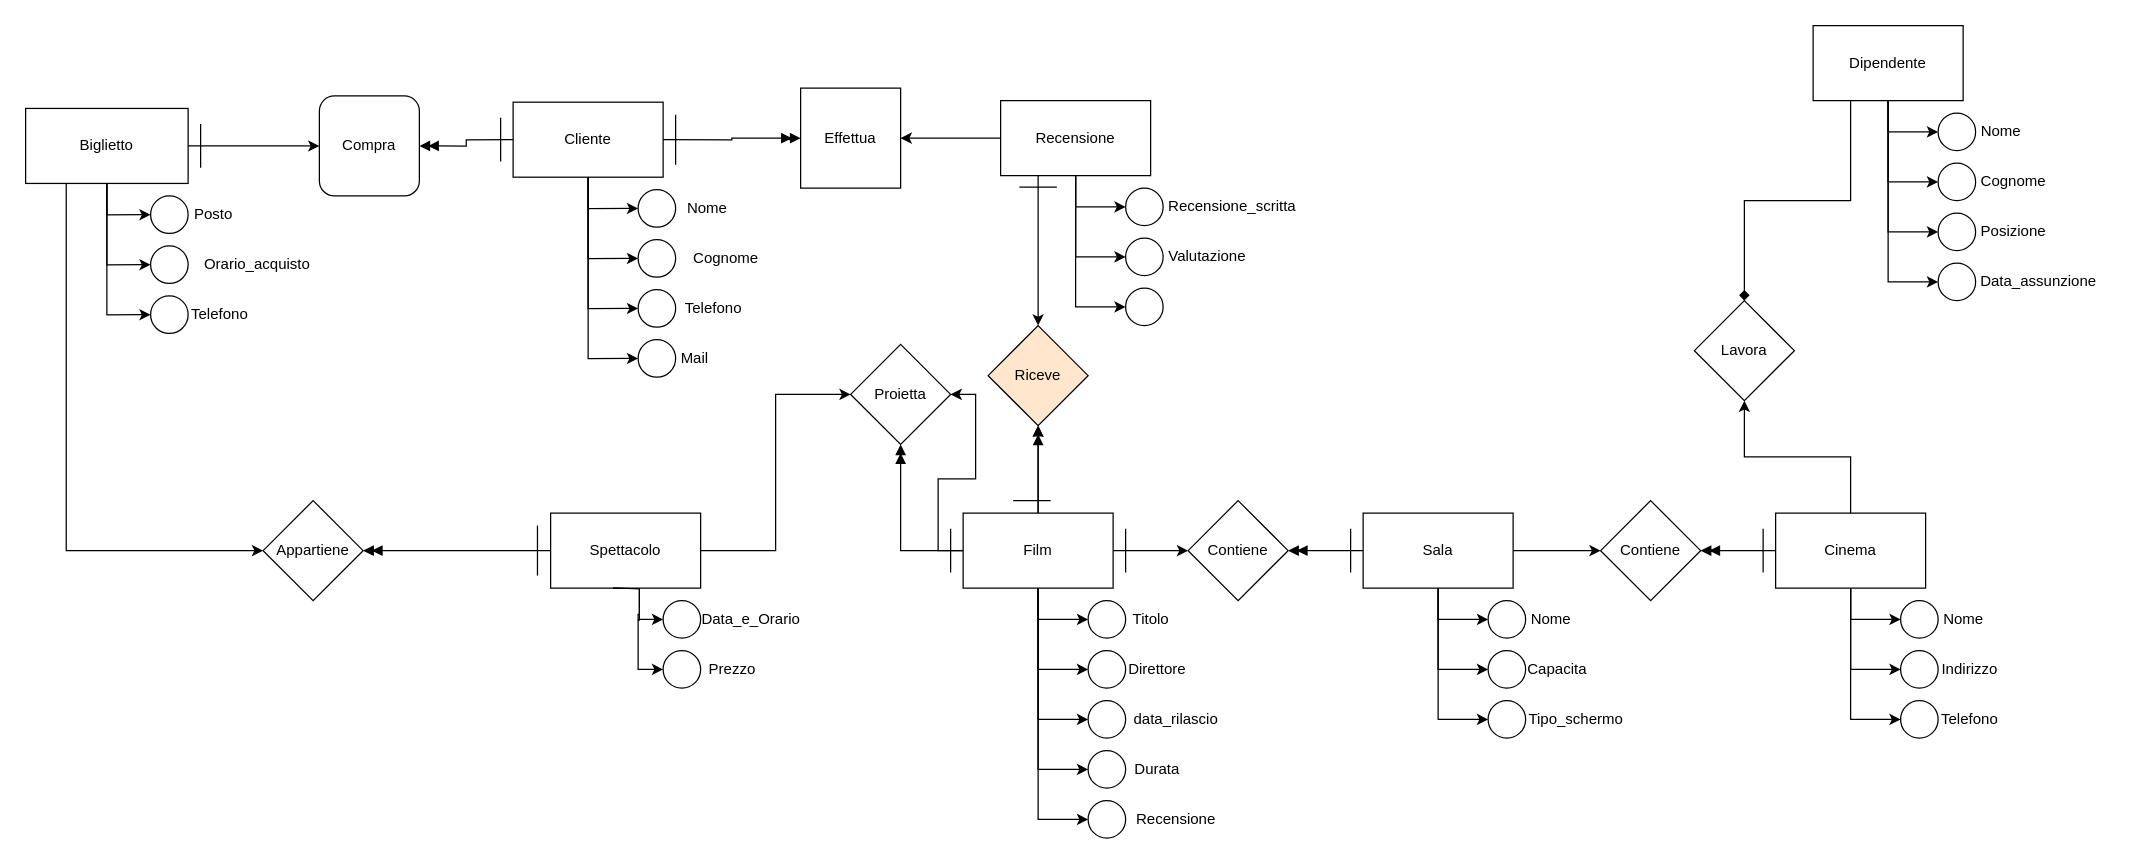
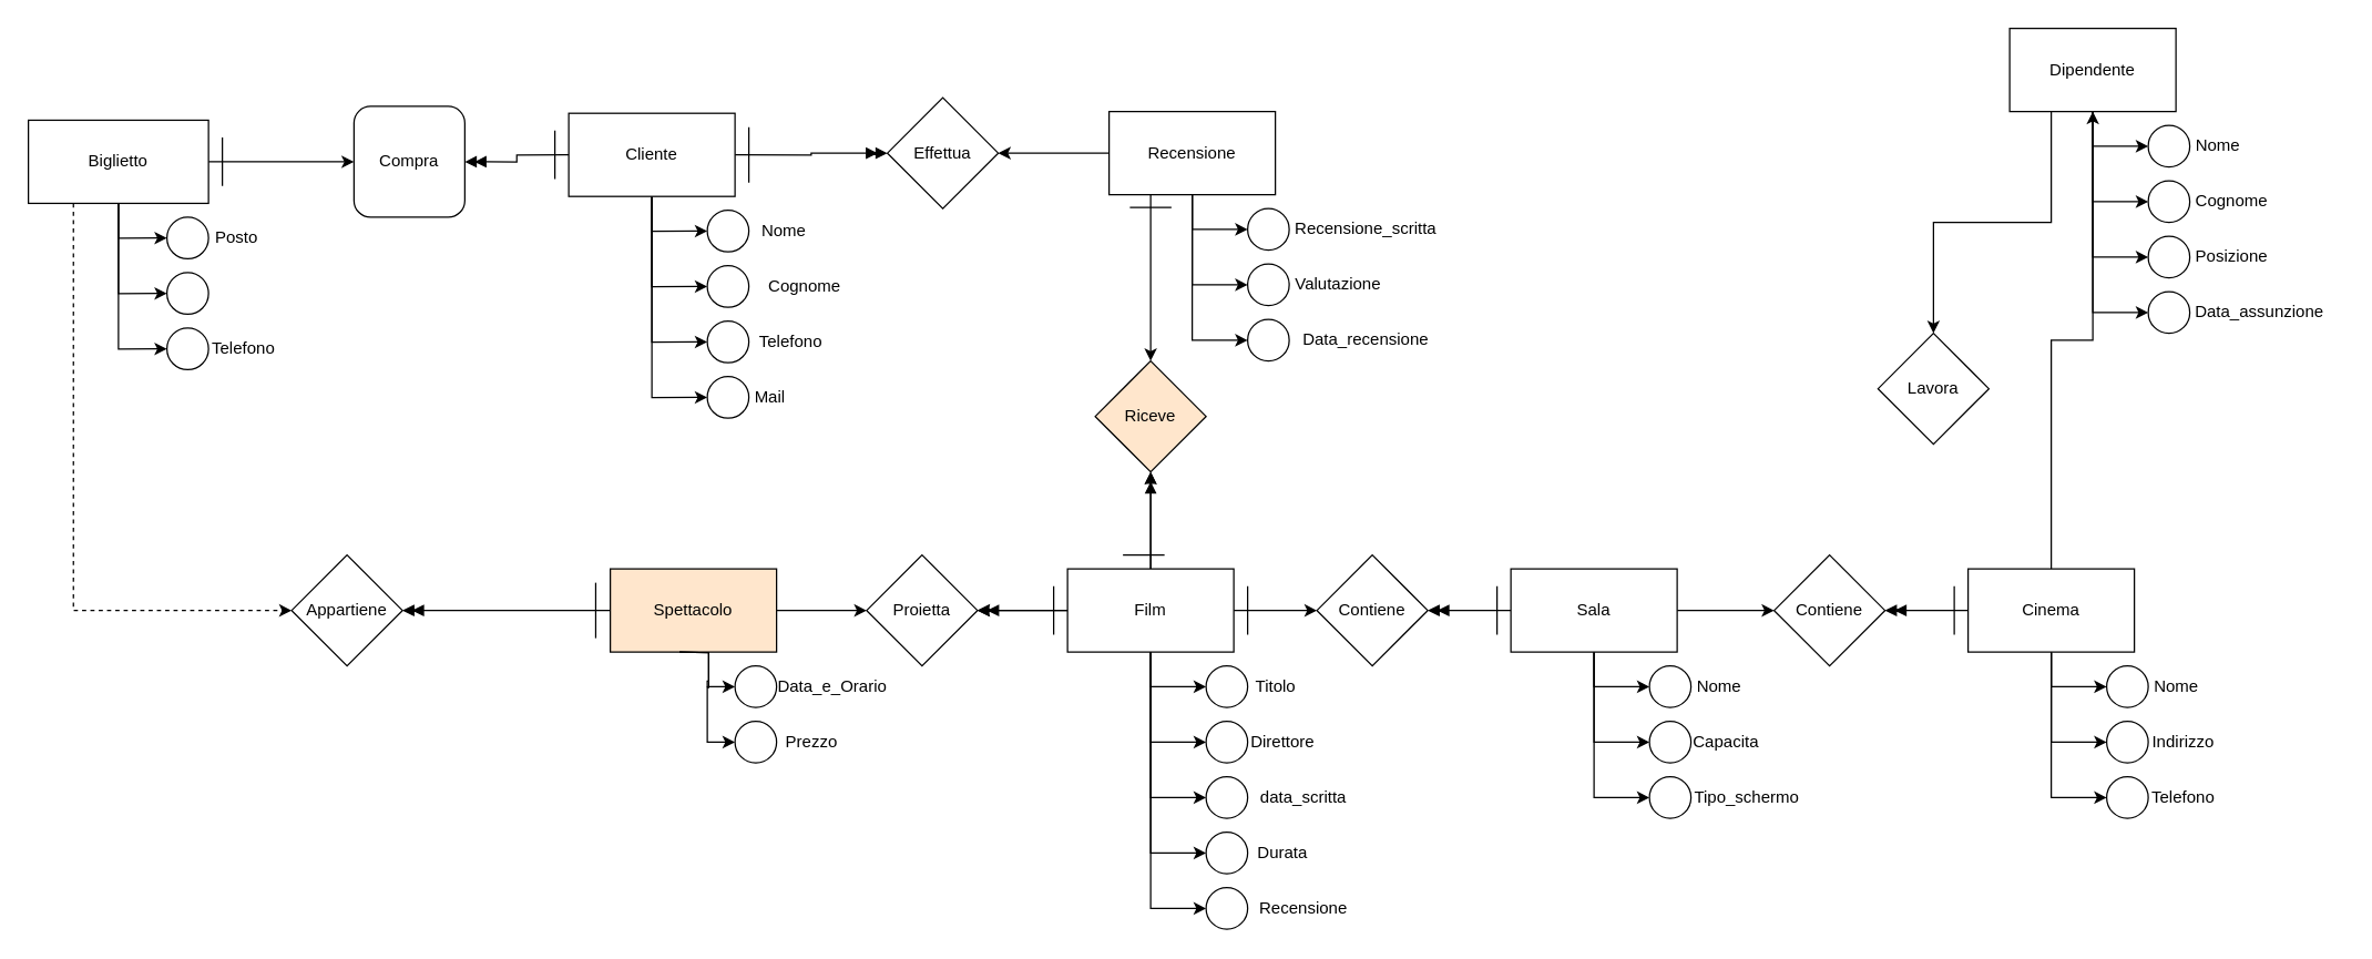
- <mxCell id="113" value="Effettua" style="whiteSpace=wrap;html=1;rounded=0;" parent="1" vertex="1"><mxGeometry x="640" y="70" width="80" height="80" as="geometry" /></mxCell>
+ <mxCell id="113" value="Effettua" style="rhombus;whiteSpace=wrap;html=1;" parent="1" vertex="1"><mxGeometry x="640" y="70" width="80" height="80" as="geometry" /></mxCell>
- <mxCell id="69" value="Orario_acquisto" style="text;html=1;align=center;verticalAlign=middle;resizable=0;points=[];autosize=1;strokeColor=none;fillColor=none;" parent="1" vertex="1"><mxGeometry x="150" y="196.25" width="110" height="30" as="geometry" /></mxCell>
- <mxCell id="89" style="edgeStyle=orthogonalEdgeStyle;rounded=0;orthogonalLoop=1;jettySize=auto;html=1;exitX=0.25;exitY=1;exitDx=0;exitDy=0;entryX=0.5;entryY=0;entryDx=0;entryDy=0;endArrow=diamond;" parent="1" source="90" target="107" edge="1"><mxGeometry relative="1" as="geometry" /></mxCell>
+ <mxCell id="89" style="edgeStyle=orthogonalEdgeStyle;rounded=0;orthogonalLoop=1;jettySize=auto;html=1;exitX=0.25;exitY=1;exitDx=0;exitDy=0;entryX=0.5;entryY=0;entryDx=0;entryDy=0;" parent="1" source="90" target="107" edge="1"><mxGeometry relative="1" as="geometry" /></mxCell>
+ <mxCell id="84" value="Data_recensione" style="text;html=1;align=center;verticalAlign=middle;resizable=0;points=[];autosize=1;strokeColor=none;fillColor=none;" parent="1" vertex="1"><mxGeometry x="930" y="230" width="110" height="30" as="geometry" /></mxCell>
- <mxCell id="105" value="Proietta" style="rhombus;whiteSpace=wrap;html=1;" parent="1" vertex="1"><mxGeometry x="680" y="275" width="80" height="80" as="geometry" /></mxCell>
+ <mxCell id="105" value="Proietta" style="rhombus;whiteSpace=wrap;html=1;" parent="1" vertex="1"><mxGeometry x="625" y="400" width="80" height="80" as="geometry" /></mxCell>
- <mxCell id="6" style="edgeStyle=orthogonalEdgeStyle;rounded=0;orthogonalLoop=1;jettySize=auto;html=1;exitX=0.5;exitY=0;exitDx=0;exitDy=0;entryX=0.5;entryY=1;entryDx=0;entryDy=0;" parent="1" source="7" target="107" edge="1"><mxGeometry relative="1" as="geometry" /></mxCell>
+ <mxCell id="6" style="edgeStyle=orthogonalEdgeStyle;rounded=0;orthogonalLoop=1;jettySize=auto;html=1;exitX=0.5;exitY=0;exitDx=0;exitDy=0;" parent="1" source="7" target="90" edge="1"><mxGeometry relative="1" as="geometry" /></mxCell>
- <mxCell id="62" style="edgeStyle=orthogonalEdgeStyle;rounded=0;orthogonalLoop=1;jettySize=auto;html=1;exitX=0.25;exitY=1;exitDx=0;exitDy=0;entryX=0;entryY=0.5;entryDx=0;entryDy=0;" parent="1" source="64" target="109" edge="1"><mxGeometry relative="1" as="geometry" /></mxCell>
+ <mxCell id="62" style="edgeStyle=orthogonalEdgeStyle;rounded=0;orthogonalLoop=1;jettySize=auto;html=1;exitX=0.25;exitY=1;exitDx=0;exitDy=0;entryX=0;entryY=0.5;entryDx=0;entryDy=0;dashed=1;" parent="1" source="64" target="109" edge="1"><mxGeometry relative="1" as="geometry" /></mxCell>
- <mxCell id="28" value="Spettacolo" style="rounded=0;whiteSpace=wrap;html=1;" parent="1" vertex="1"><mxGeometry x="440" y="410" width="120" height="60" as="geometry" /></mxCell>
+ <mxCell id="28" value="Spettacolo" style="rounded=0;whiteSpace=wrap;html=1;fillColor=#ffe6cc;" parent="1" vertex="1"><mxGeometry x="440" y="410" width="120" height="60" as="geometry" /></mxCell>
- <mxCell id="120" value="data_rilascio" style="text;html=1;align=center;verticalAlign=middle;resizable=0;points=[];autosize=1;strokeColor=none;fillColor=none;" parent="1" vertex="1"><mxGeometry x="895" y="560" width="90" height="30" as="geometry" /></mxCell>
+ <mxCell id="120" value="data_scritta" style="text;html=1;align=center;verticalAlign=middle;resizable=0;points=[];autosize=1;strokeColor=none;fillColor=none;" parent="1" vertex="1"><mxGeometry x="895" y="560" width="90" height="30" as="geometry" /></mxCell>
